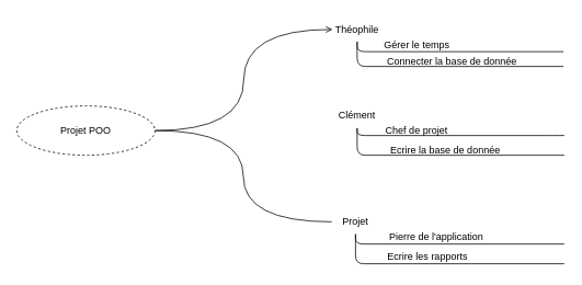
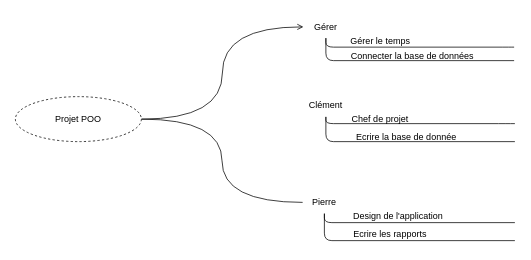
- <mxCell id="6" value="Théophile" style="text;html=1;strokeColor=none;fillColor=none;align=center;verticalAlign=middle;whiteSpace=wrap;rounded=0;" vertex="1" parent="1"><mxGeometry x="404" y="20" width="60" height="30" as="geometry" /></mxCell>
+ <mxCell id="6" value="Gérer" style="text;html=1;strokeColor=none;fillColor=none;align=center;verticalAlign=middle;whiteSpace=wrap;rounded=0;" vertex="1" parent="1"><mxGeometry x="404" y="20" width="60" height="30" as="geometry" /></mxCell>
- <mxCell id="17" value="Connecter la base de donnée" style="text;html=1;align=center;verticalAlign=middle;resizable=0;points=[];autosize=1;strokeColor=none;fillColor=none;" vertex="1" parent="1"><mxGeometry x="459" y="62" width="180" height="24" as="geometry" /></mxCell>
+ <mxCell id="17" value="Connecter la base de données" style="text;html=1;align=center;verticalAlign=middle;resizable=0;points=[];autosize=1;strokeColor=none;fillColor=none;" vertex="1" parent="1"><mxGeometry x="459" y="62" width="180" height="24" as="geometry" /></mxCell>
- <mxCell id="11" value="Projet" style="text;html=1;strokeColor=none;fillColor=none;align=center;verticalAlign=middle;whiteSpace=wrap;rounded=0;" vertex="1" parent="1"><mxGeometry x="403" y="254" width="58" height="30" as="geometry" /></mxCell>
+ <mxCell id="11" value="Pierre" style="text;html=1;strokeColor=none;fillColor=none;align=center;verticalAlign=middle;whiteSpace=wrap;rounded=0;" vertex="1" parent="1"><mxGeometry x="403" y="254" width="58" height="30" as="geometry" /></mxCell>
- <mxCell id="16" value="Pierre de l'application" style="text;html=1;align=center;verticalAlign=middle;resizable=0;points=[];autosize=1;strokeColor=none;fillColor=none;" vertex="1" parent="1"><mxGeometry x="461" y="276" width="138" height="24" as="geometry" /></mxCell>
+ <mxCell id="16" value="Design de l'application" style="text;html=1;align=center;verticalAlign=middle;resizable=0;points=[];autosize=1;strokeColor=none;fillColor=none;" vertex="1" parent="1"><mxGeometry x="461" y="276" width="138" height="24" as="geometry" /></mxCell>
